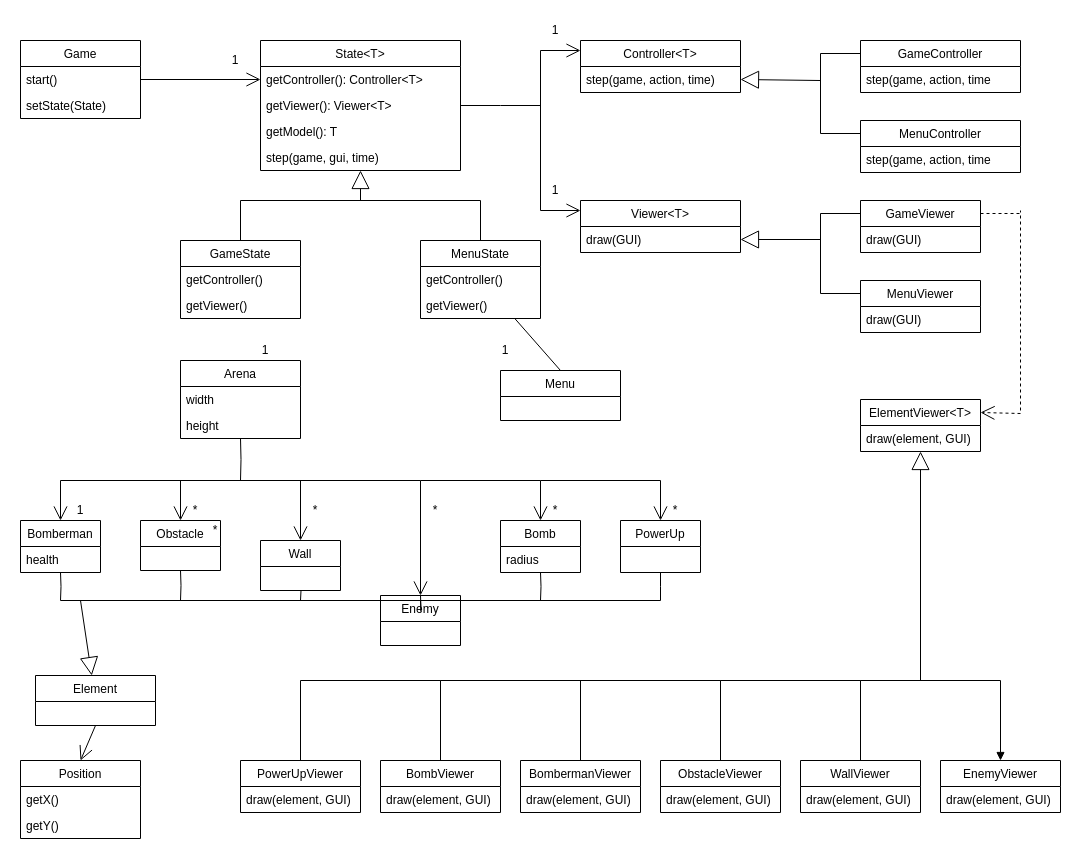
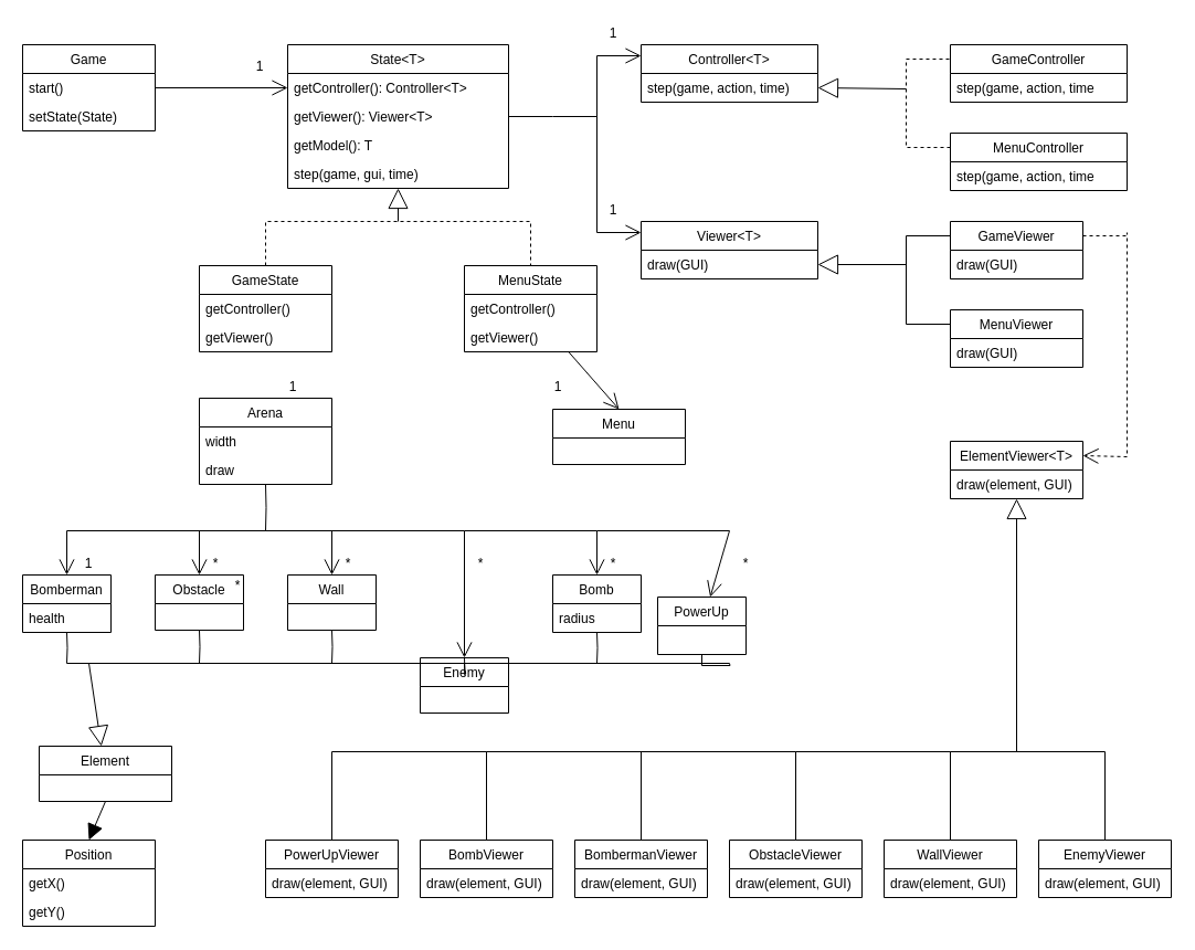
- <mxCell id="65" value="" style="endArrow=none;html=1;edgeStyle=orthogonalEdgeStyle;rounded=0;entryX=0;entryY=0.25;entryDx=0;entryDy=0;exitX=0;exitY=0.25;exitDx=0;exitDy=0;" parent="1" source="33" target="31" edge="1"><mxGeometry relative="1" as="geometry"><mxPoint x="680" y="190" as="sourcePoint" /><mxPoint x="840" y="190" as="targetPoint" /><Array as="points"><mxPoint x="820" y="133" /><mxPoint x="820" y="53" /></Array></mxGeometry></mxCell>
+ <mxCell id="65" value="" style="endArrow=none;html=1;edgeStyle=orthogonalEdgeStyle;rounded=0;entryX=0;entryY=0.25;entryDx=0;entryDy=0;exitX=0;exitY=0.25;exitDx=0;exitDy=0;dashed=1;" parent="1" source="33" target="31" edge="1"><mxGeometry relative="1" as="geometry"><mxPoint x="680" y="190" as="sourcePoint" /><mxPoint x="840" y="190" as="targetPoint" /><Array as="points"><mxPoint x="820" y="133" /><mxPoint x="820" y="53" /></Array></mxGeometry></mxCell>
- <mxCell id="52" value="" style="endArrow=none;html=1;edgeStyle=orthogonalEdgeStyle;rounded=0;exitX=0.5;exitY=0;exitDx=0;exitDy=0;entryX=0.5;entryY=0;entryDx=0;entryDy=0;" parent="1" source="10" target="13" edge="1"><mxGeometry relative="1" as="geometry"><mxPoint x="600" y="440" as="sourcePoint" /><mxPoint x="480" y="200" as="targetPoint" /><Array as="points"><mxPoint x="240" y="200" /><mxPoint x="480" y="200" /></Array></mxGeometry></mxCell>
+ <mxCell id="52" value="" style="endArrow=none;html=1;edgeStyle=orthogonalEdgeStyle;rounded=0;exitX=0.5;exitY=0;exitDx=0;exitDy=0;entryX=0.5;entryY=0;entryDx=0;entryDy=0;dashed=1;" parent="1" source="10" target="13" edge="1"><mxGeometry relative="1" as="geometry"><mxPoint x="600" y="440" as="sourcePoint" /><mxPoint x="480" y="200" as="targetPoint" /><Array as="points"><mxPoint x="240" y="200" /><mxPoint x="480" y="200" /></Array></mxGeometry></mxCell>
- <mxCell id="54" value="" style="endArrow=none;endFill=1;endSize=12;html=1;rounded=0;entryX=0.5;entryY=0;entryDx=0;entryDy=0;" parent="1" source="13" target="19" edge="1"><mxGeometry width="160" relative="1" as="geometry"><mxPoint x="220" y="310" as="sourcePoint" /><mxPoint x="380" y="310" as="targetPoint" /></mxGeometry></mxCell>
+ <mxCell id="54" value="" style="endArrow=open;endFill=1;endSize=12;html=1;rounded=0;entryX=0.5;entryY=0;entryDx=0;entryDy=0;" parent="1" source="13" target="19" edge="1"><mxGeometry width="160" relative="1" as="geometry"><mxPoint x="220" y="310" as="sourcePoint" /><mxPoint x="380" y="310" as="targetPoint" /></mxGeometry></mxCell>
- <mxCell id="18" value="height" style="text;strokeColor=none;fillColor=none;align=left;verticalAlign=top;spacingLeft=4;spacingRight=4;overflow=hidden;rotatable=0;points=[[0,0.5],[1,0.5]];portConstraint=eastwest;" parent="16" vertex="1"><mxGeometry y="52" width="120" height="26" as="geometry" /></mxCell>
+ <mxCell id="18" value="draw" style="text;strokeColor=none;fillColor=none;align=left;verticalAlign=top;spacingLeft=4;spacingRight=4;overflow=hidden;rotatable=0;points=[[0,0.5],[1,0.5]];portConstraint=eastwest;" parent="16" vertex="1"><mxGeometry y="52" width="120" height="26" as="geometry" /></mxCell>
- <mxCell id="89" value="PowerUp" style="swimlane;fontStyle=0;childLayout=stackLayout;horizontal=1;startSize=26;fillColor=none;horizontalStack=0;resizeParent=1;resizeParentMax=0;resizeLast=0;collapsible=1;marginBottom=0;" vertex="1" parent="1"><mxGeometry x="620" y="520" width="80" height="52" as="geometry" /></mxCell>
+ <mxCell id="89" value="PowerUp" style="swimlane;fontStyle=0;childLayout=stackLayout;horizontal=1;startSize=26;fillColor=none;horizontalStack=0;resizeParent=1;resizeParentMax=0;resizeLast=0;collapsible=1;marginBottom=0;" vertex="1" parent="1"><mxGeometry x="595" y="540" width="80" height="52" as="geometry" /></mxCell>
- <mxCell id="22" value="Wall" style="swimlane;fontStyle=0;childLayout=stackLayout;horizontal=1;startSize=26;fillColor=none;horizontalStack=0;resizeParent=1;resizeParentMax=0;resizeLast=0;collapsible=1;marginBottom=0;" parent="1" vertex="1"><mxGeometry x="260" y="540" width="80" height="50" as="geometry" /></mxCell>
+ <mxCell id="22" value="Wall" style="swimlane;fontStyle=0;childLayout=stackLayout;horizontal=1;startSize=26;fillColor=none;horizontalStack=0;resizeParent=1;resizeParentMax=0;resizeLast=0;collapsible=1;marginBottom=0;" parent="1" vertex="1"><mxGeometry x="260" y="520" width="80" height="50" as="geometry" /></mxCell>
- <mxCell id="80" value="" style="endArrow=block;html=1;edgeStyle=orthogonalEdgeStyle;rounded=0;exitX=0.5;exitY=0;exitDx=0;exitDy=0;entryX=0.5;entryY=0;entryDx=0;entryDy=0;" edge="1" parent="1" source="47" target="45"><mxGeometry relative="1" as="geometry"><mxPoint x="830" y="640" as="sourcePoint" /><mxPoint x="990" y="640" as="targetPoint" /><Array as="points"><mxPoint x="860" y="680" /><mxPoint x="1000" y="680" /></Array></mxGeometry></mxCell>
+ <mxCell id="80" value="" style="endArrow=none;html=1;edgeStyle=orthogonalEdgeStyle;rounded=0;exitX=0.5;exitY=0;exitDx=0;exitDy=0;entryX=0.5;entryY=0;entryDx=0;entryDy=0;" edge="1" parent="1" source="47" target="45"><mxGeometry relative="1" as="geometry"><mxPoint x="830" y="640" as="sourcePoint" /><mxPoint x="990" y="640" as="targetPoint" /><Array as="points"><mxPoint x="860" y="680" /><mxPoint x="1000" y="680" /></Array></mxGeometry></mxCell>
- <mxCell id="75" value="" style="endArrow=open;endFill=1;endSize=12;html=1;rounded=0;exitX=0.5;exitY=1;exitDx=0;exitDy=0;entryX=0.5;entryY=0;entryDx=0;entryDy=0;" edge="1" parent="1" source="25" target="26"><mxGeometry width="160" relative="1" as="geometry"><mxPoint x="430" y="660" as="sourcePoint" /><mxPoint x="590" y="660" as="targetPoint" /></mxGeometry></mxCell>
+ <mxCell id="75" value="" style="endArrow=block;endFill=1;endSize=12;html=1;rounded=0;exitX=0.5;exitY=1;exitDx=0;exitDy=0;entryX=0.5;entryY=0;entryDx=0;entryDy=0;" edge="1" parent="1" source="25" target="26"><mxGeometry width="160" relative="1" as="geometry"><mxPoint x="430" y="660" as="sourcePoint" /><mxPoint x="590" y="660" as="targetPoint" /></mxGeometry></mxCell>
